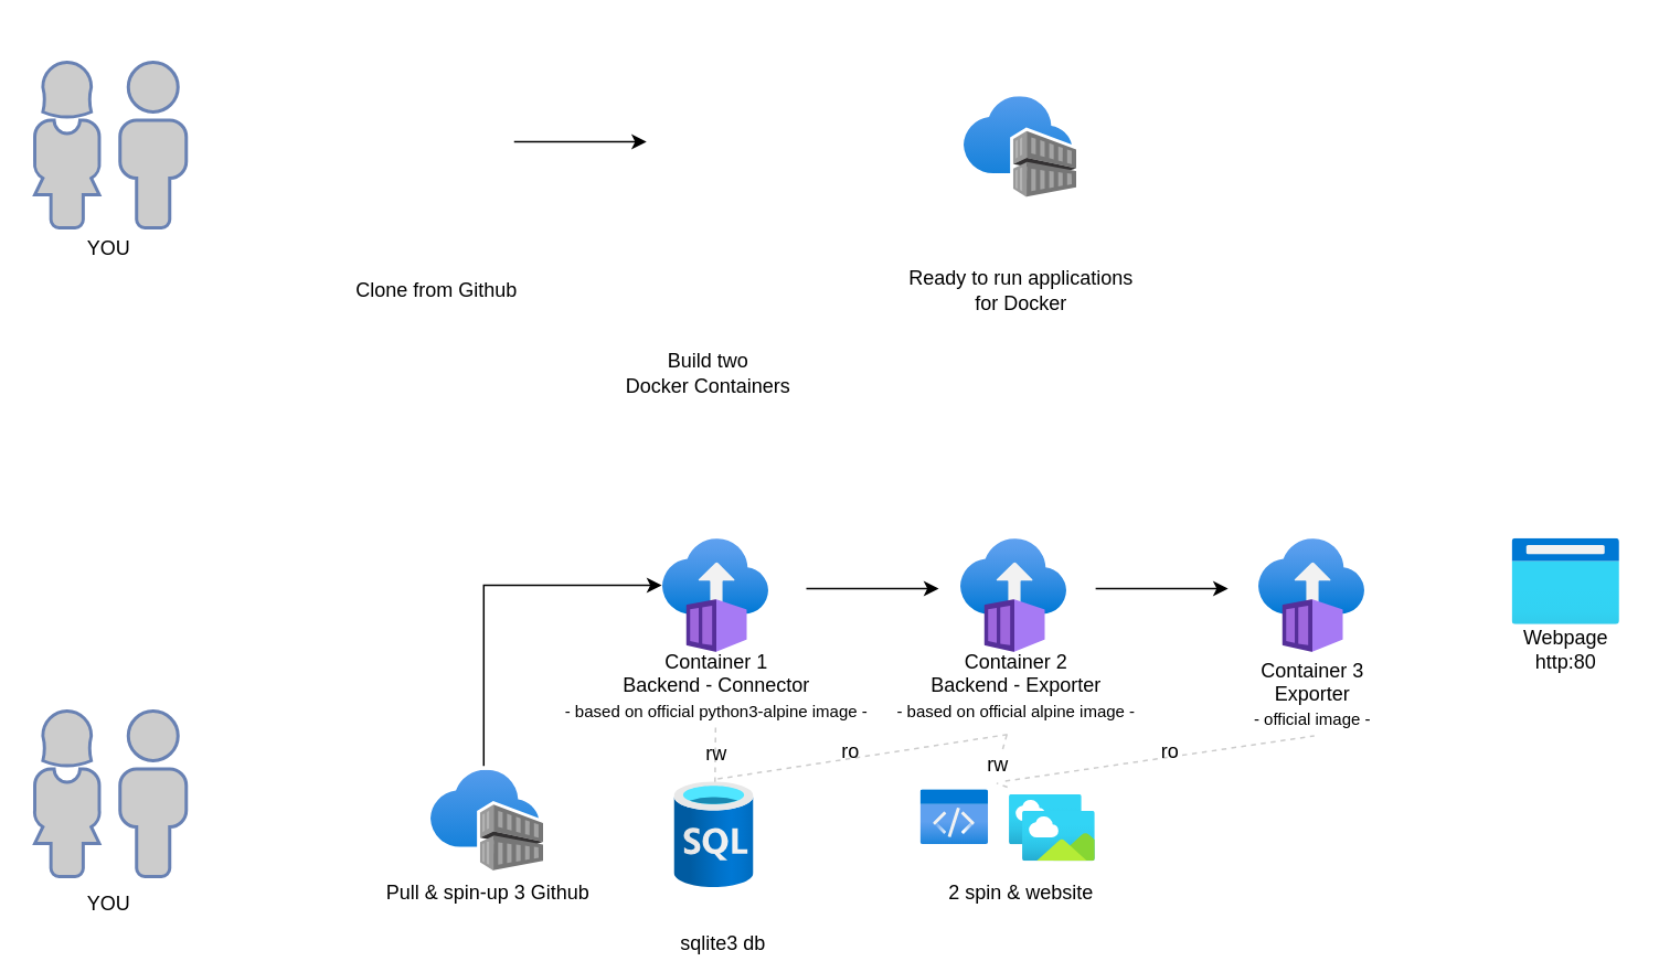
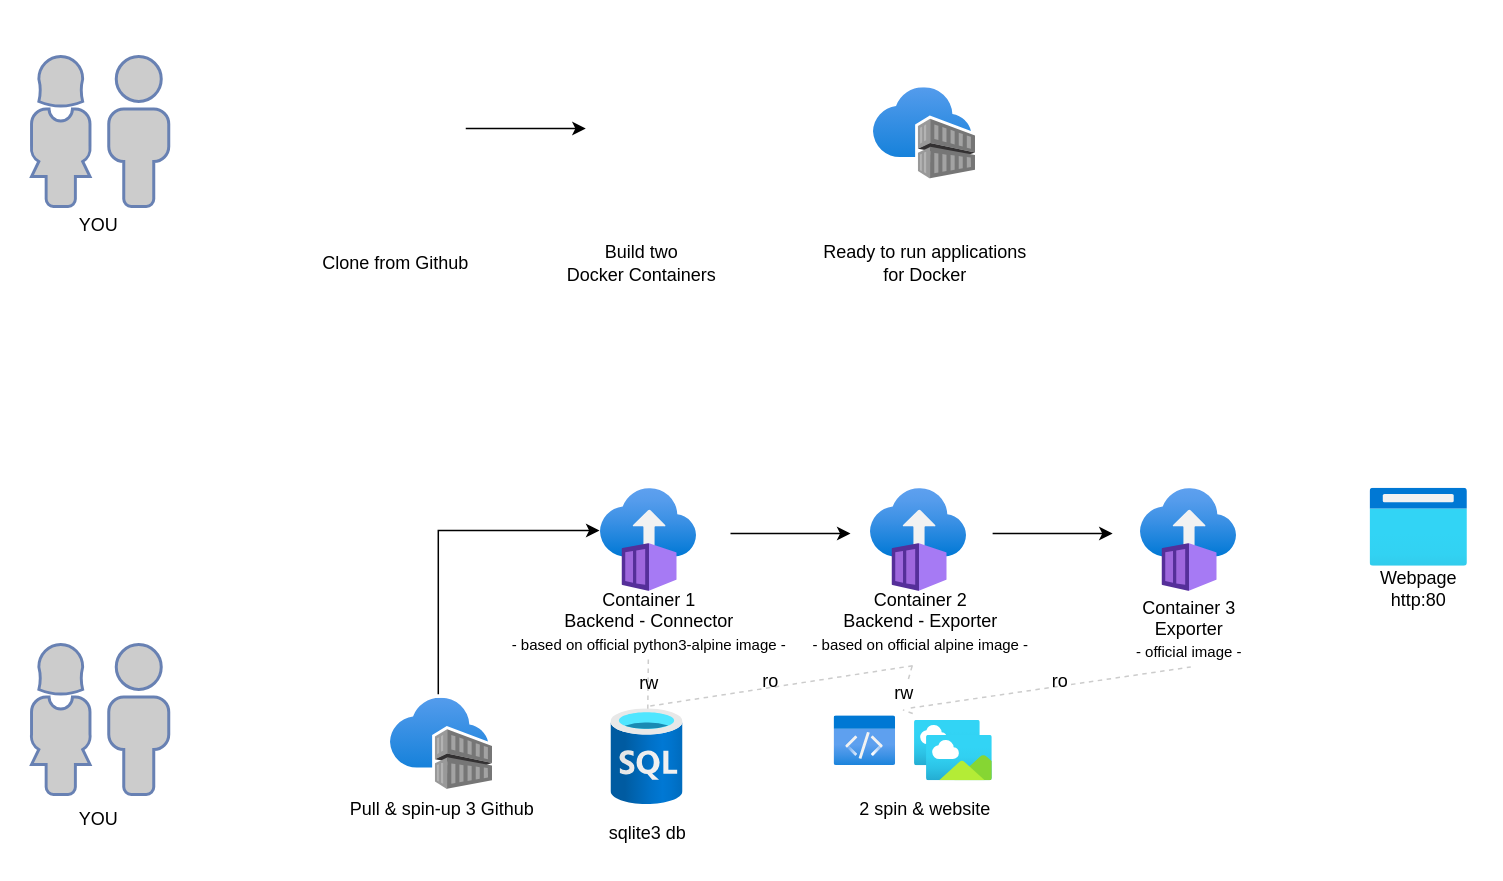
- <mxCell id="22" value="&lt;div&gt;Build two&lt;/div&gt;&lt;div&gt;Docker Containers&lt;/div&gt;" style="text;html=1;resizable=0;autosize=1;align=center;verticalAlign=middle;points=[];fillColor=none;strokeColor=none;rounded=0;" vertex="1" parent="1"><mxGeometry x="366.5" y="210" width="120" height="30" as="geometry" /></mxCell>
+ <mxCell id="22" value="&lt;div&gt;Build two&lt;/div&gt;&lt;div&gt;Docker Containers&lt;/div&gt;" style="text;html=1;resizable=0;autosize=1;align=center;verticalAlign=middle;points=[];fillColor=none;strokeColor=none;rounded=0;" vertex="1" parent="1"><mxGeometry x="366.5" y="160" width="120" height="30" as="geometry" /></mxCell>
- <mxCell id="29" value="sqlite3 db" style="text;html=1;resizable=0;autosize=1;align=center;verticalAlign=middle;points=[];fillColor=none;strokeColor=none;rounded=0;" vertex="1" parent="1"><mxGeometry x="401" y="560" width="70" height="20" as="geometry" /></mxCell>
+ <mxCell id="29" value="sqlite3 db" style="text;html=1;resizable=0;autosize=1;align=center;verticalAlign=middle;points=[];fillColor=none;strokeColor=none;rounded=0;" vertex="1" parent="1"><mxGeometry x="396" y="545" width="70" height="20" as="geometry" /></mxCell>
